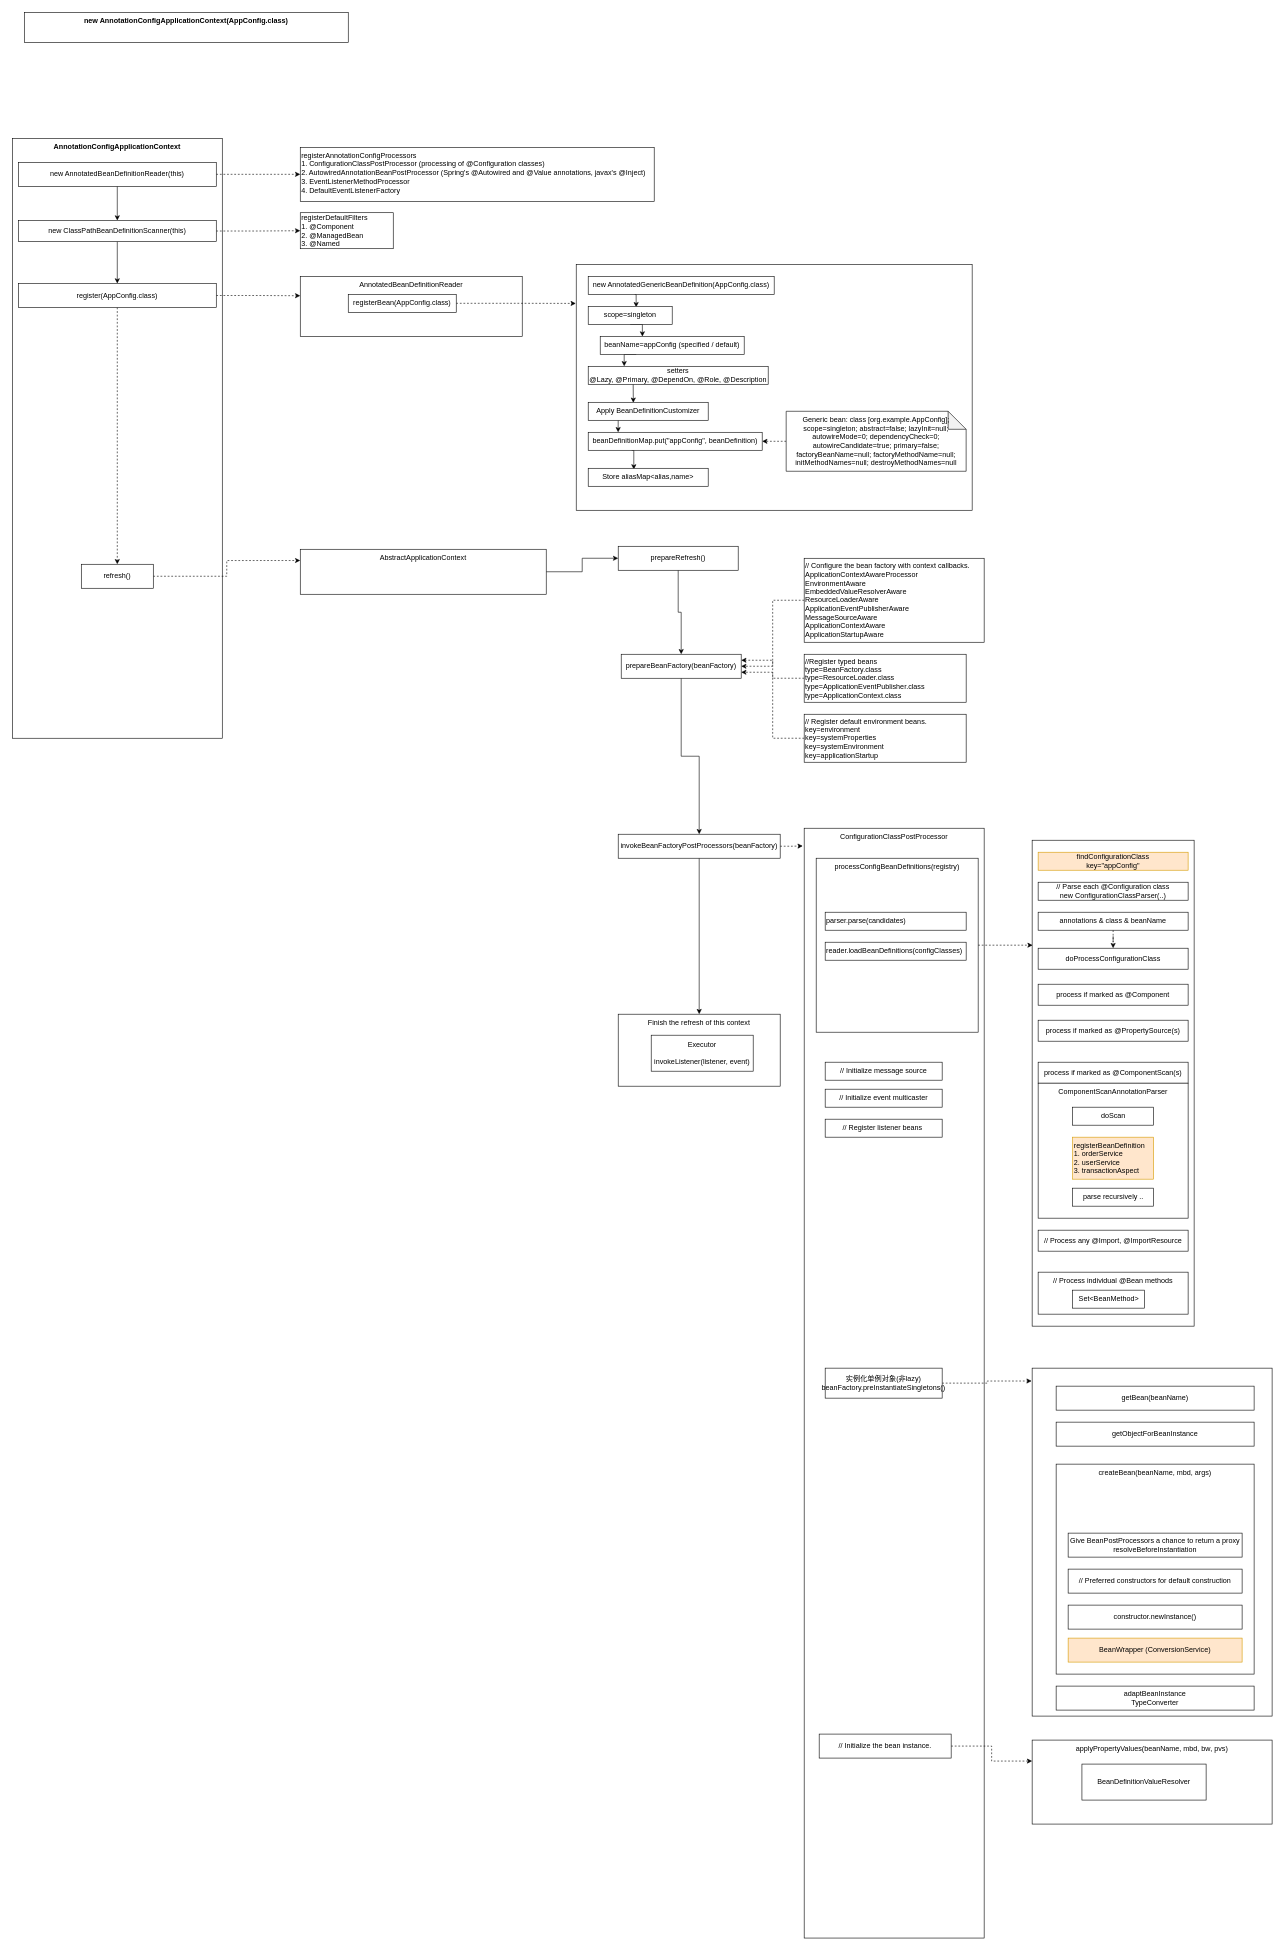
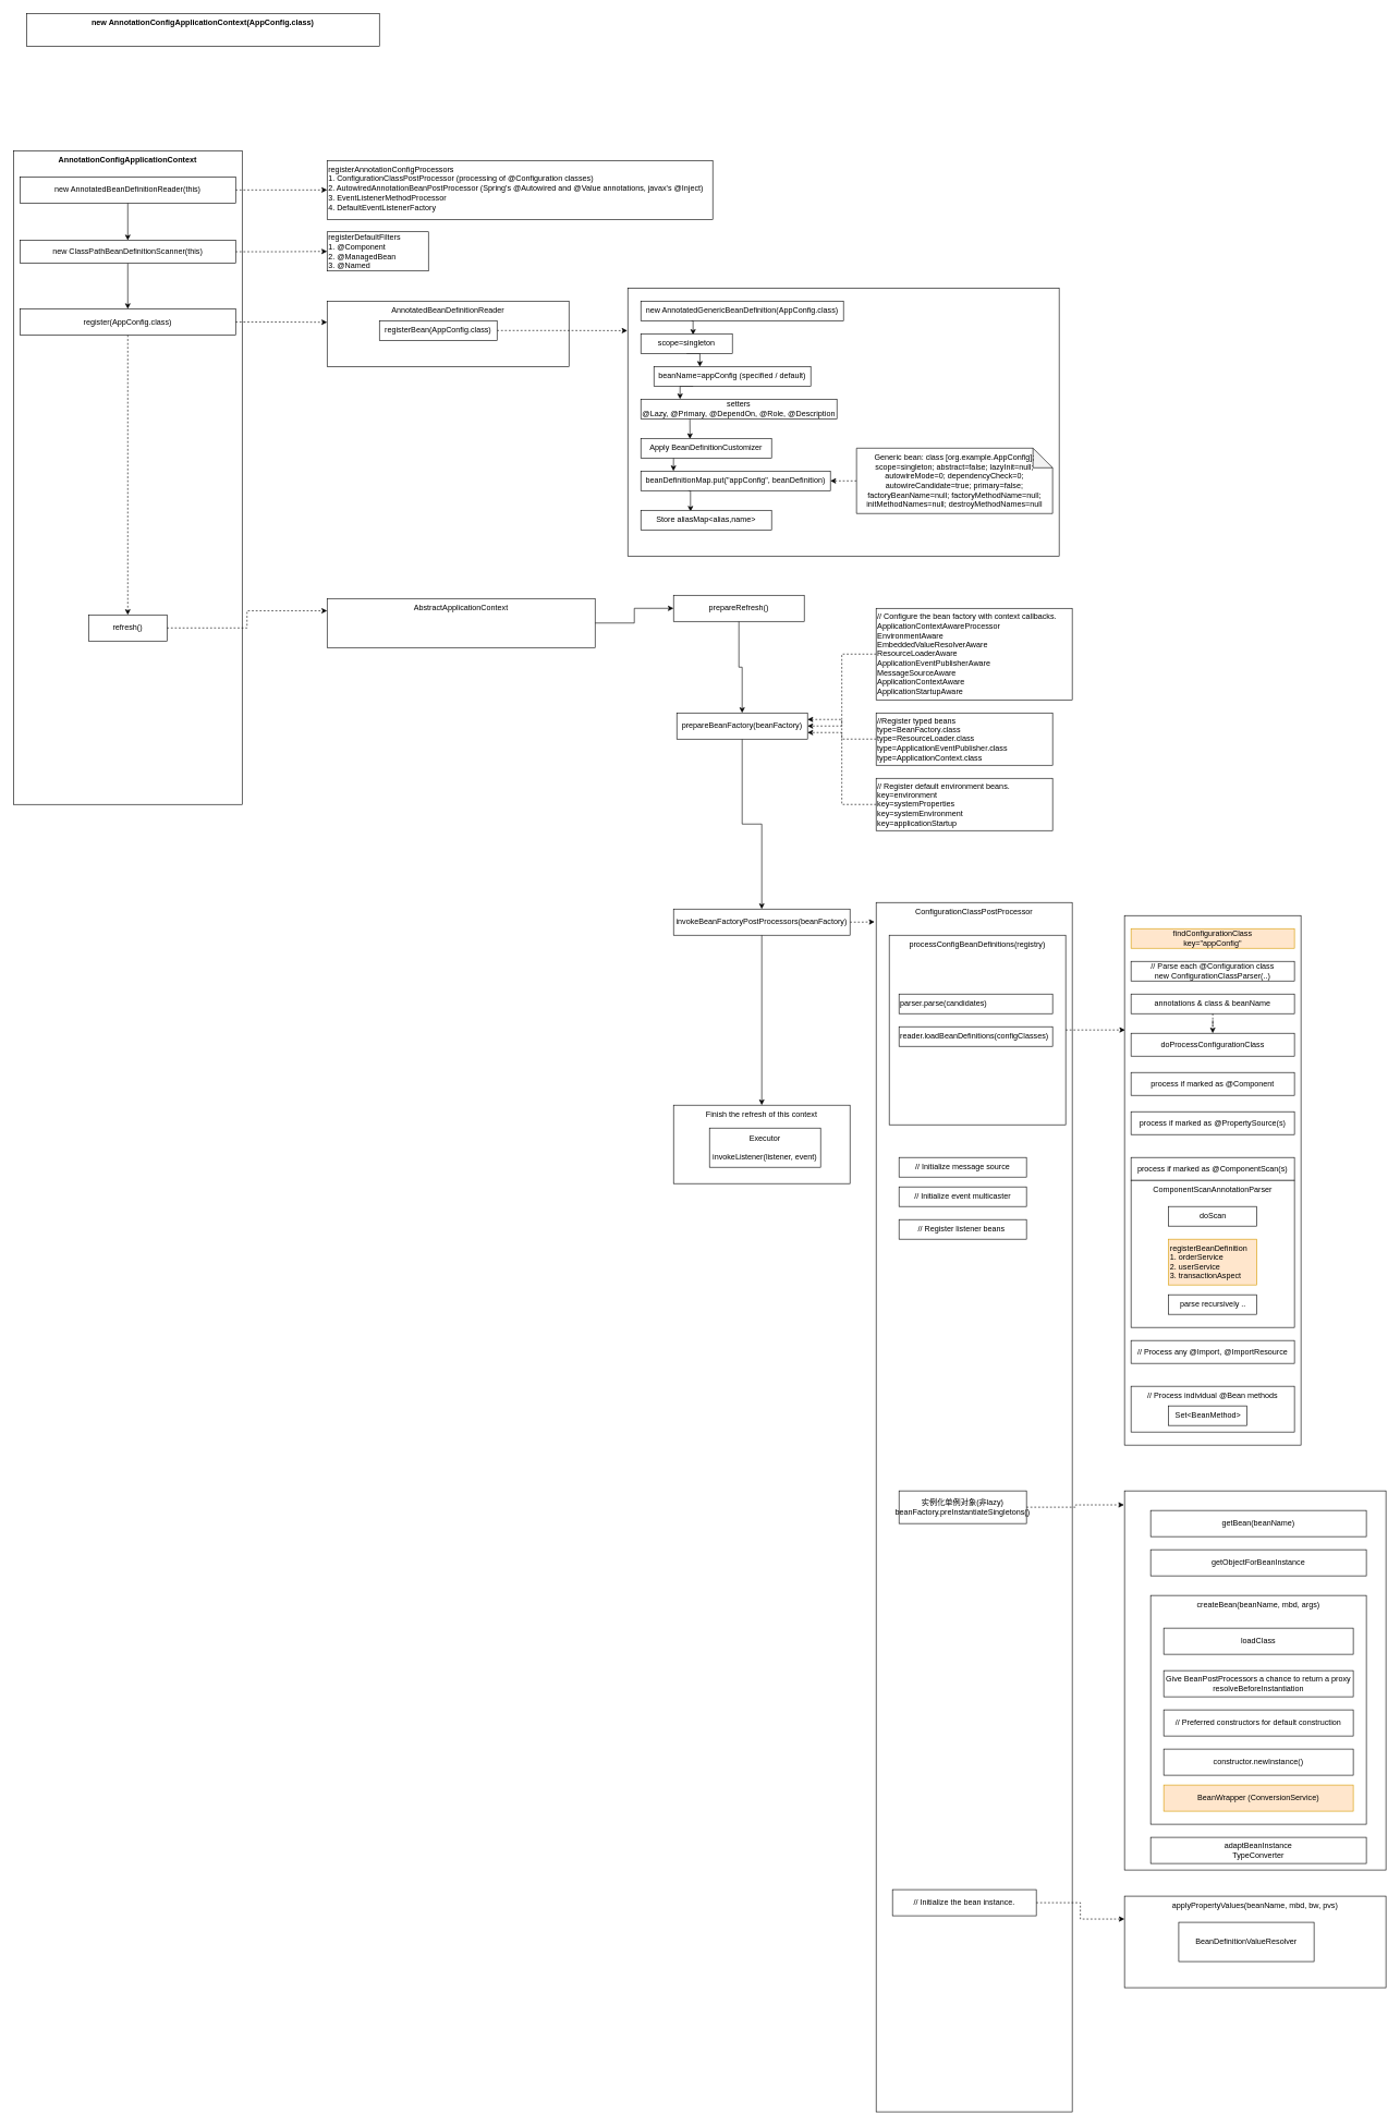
+ <mxCell id="84" value="loadClass" style="rounded=0;whiteSpace=wrap;html=1;" vertex="1" parent="1"><mxGeometry x="1780" y="2490" width="290" height="40" as="geometry" /></mxCell>
